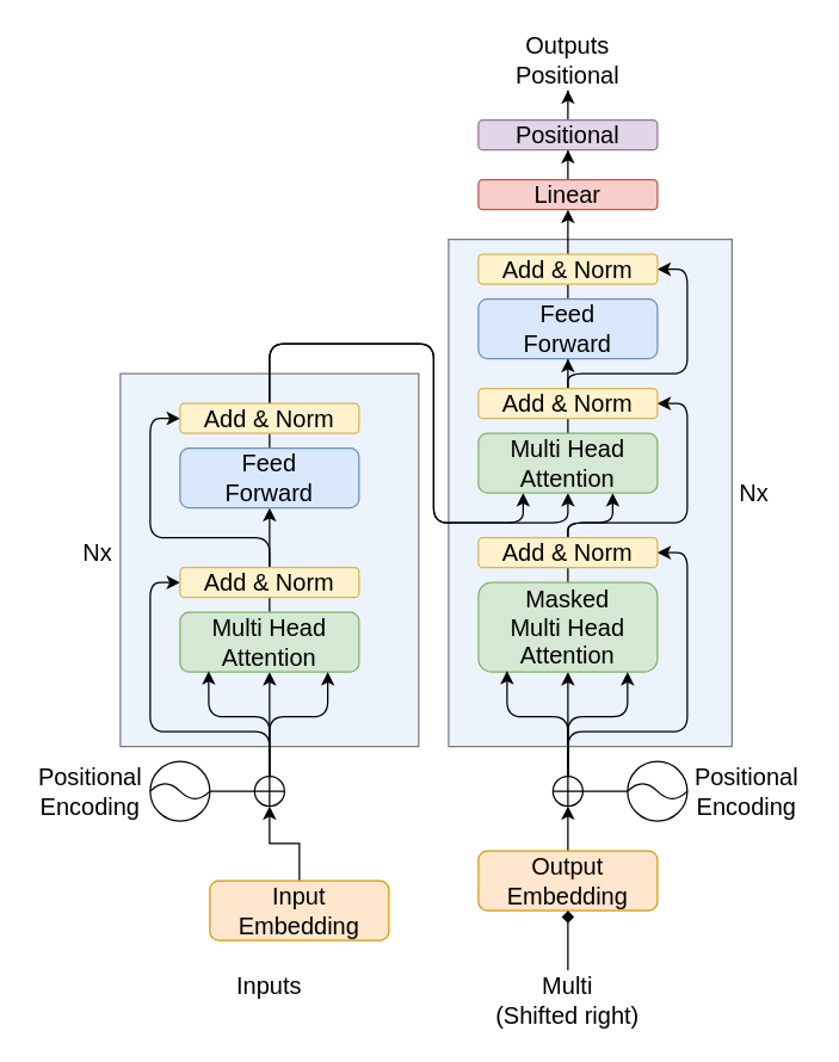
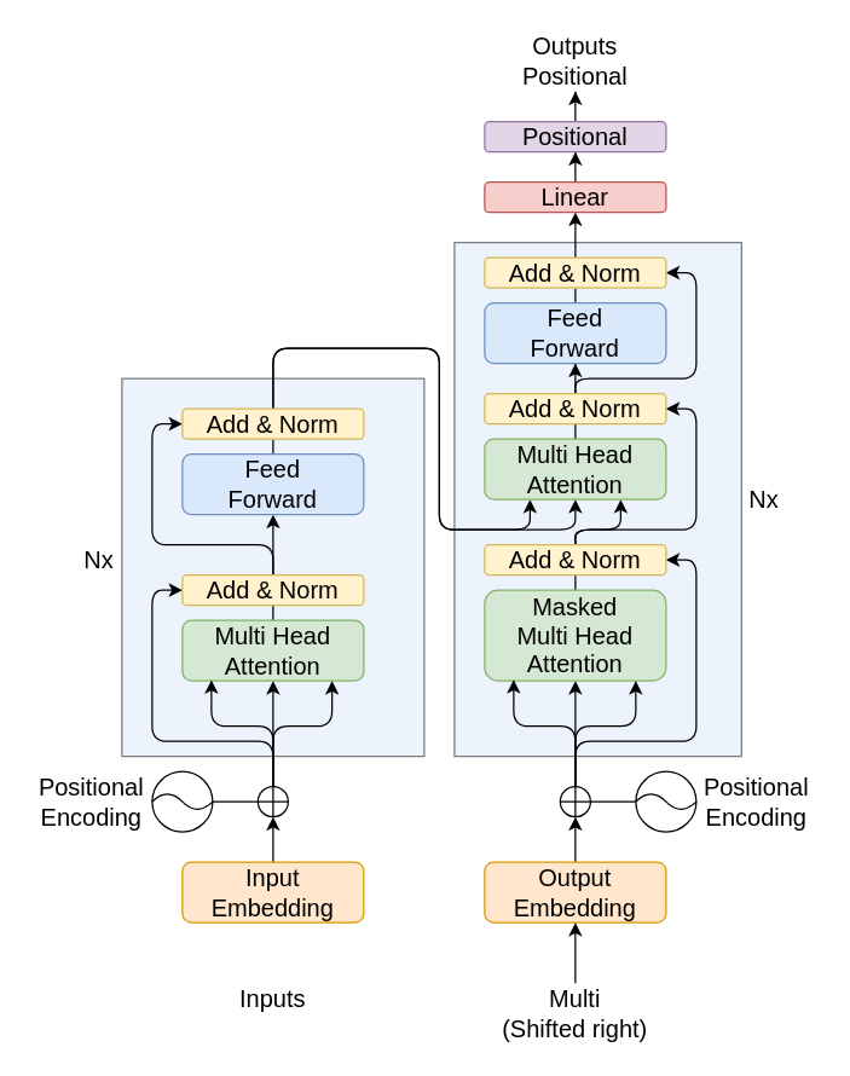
- <mxCell id="3" value="&lt;font style=&quot;font-size: 16px;&quot;&gt;Input Embedding&lt;/font&gt;" style="rounded=1;whiteSpace=wrap;html=1;fillColor=#ffe6cc;strokeColor=#d79b00;" vertex="1" parent="1"><mxGeometry x="140" y="590" width="120" height="40" as="geometry" /></mxCell>
+ <mxCell id="3" value="&lt;font style=&quot;font-size: 16px;&quot;&gt;Input Embedding&lt;/font&gt;" style="rounded=1;whiteSpace=wrap;html=1;fillColor=#ffe6cc;strokeColor=#d79b00;" vertex="1" parent="1"><mxGeometry x="120" y="570" width="120" height="40" as="geometry" /></mxCell>
- <mxCell id="9" style="edgeStyle=orthogonalEdgeStyle;rounded=0;orthogonalLoop=1;jettySize=auto;html=1;entryX=0.5;entryY=1;entryDx=0;entryDy=0;endArrow=diamond;" edge="1" parent="1" source="10" target="6"><mxGeometry relative="1" as="geometry" /></mxCell>
+ <mxCell id="9" style="edgeStyle=orthogonalEdgeStyle;rounded=0;orthogonalLoop=1;jettySize=auto;html=1;entryX=0.5;entryY=1;entryDx=0;entryDy=0;" edge="1" parent="1" source="10" target="6"><mxGeometry relative="1" as="geometry" /></mxCell>
